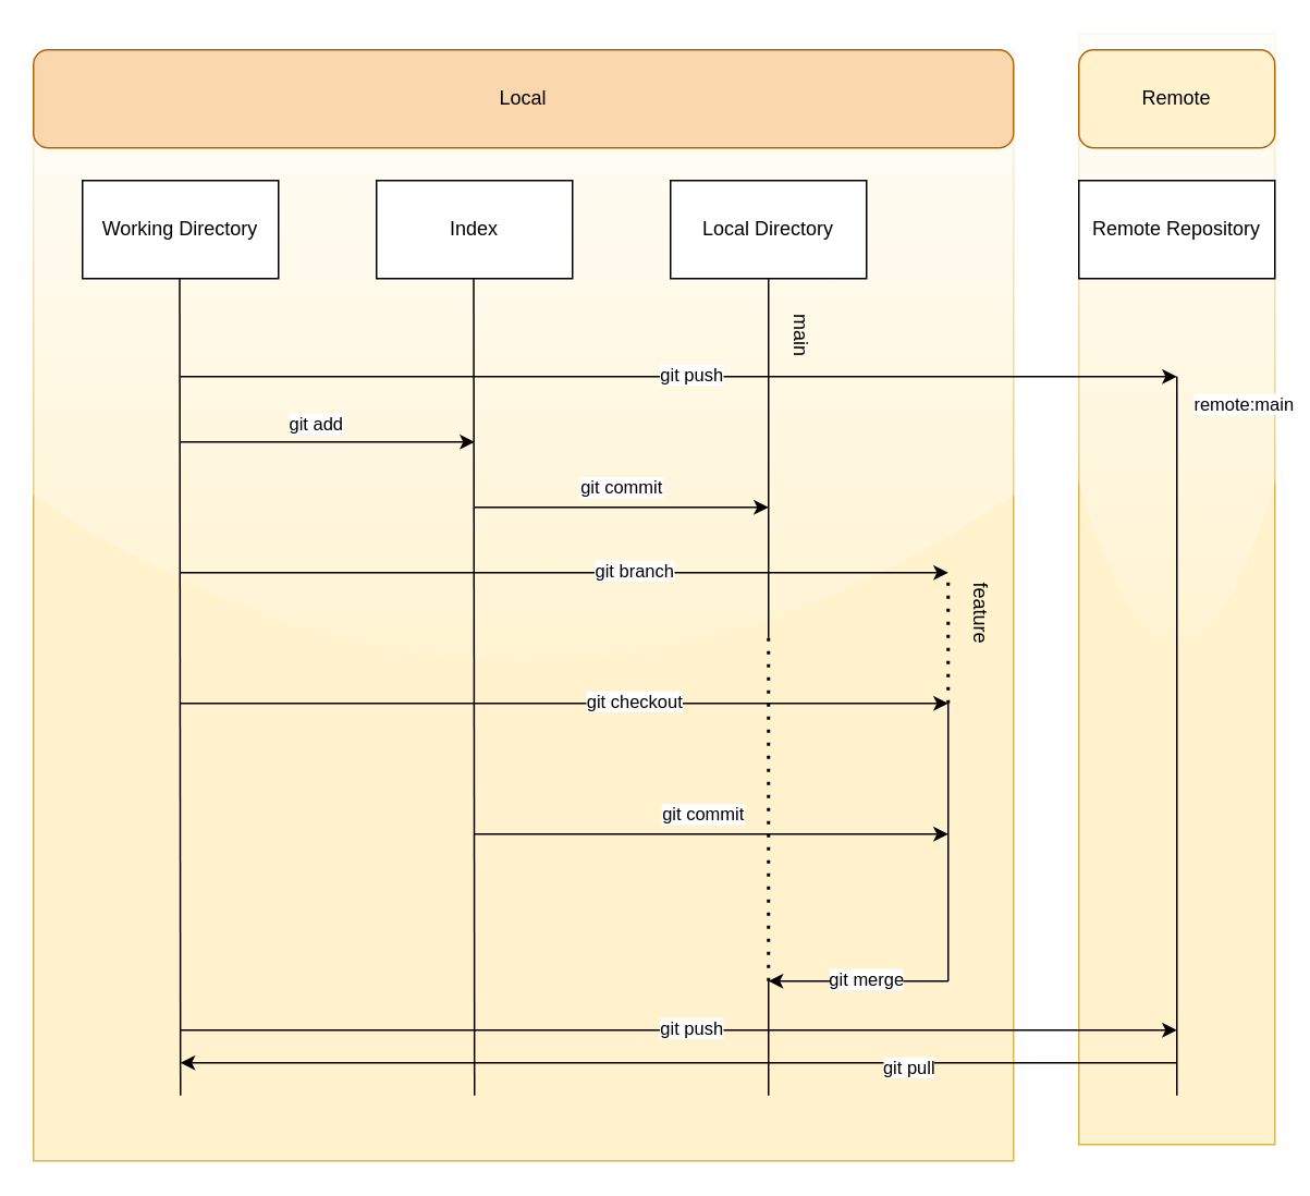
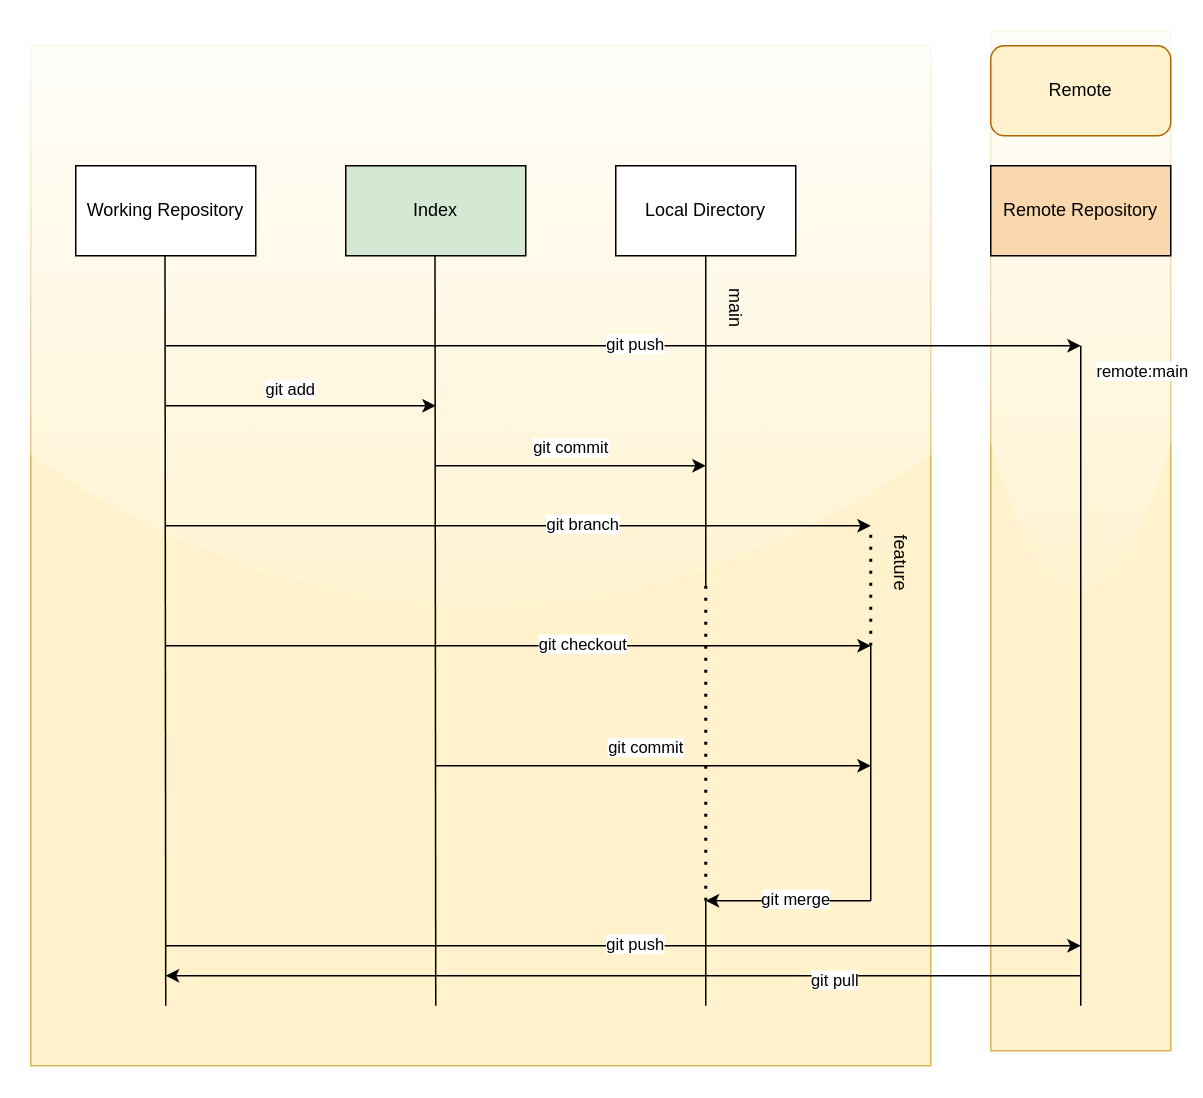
- <mxCell id="4" value="Local" style="rounded=1;whiteSpace=wrap;html=1;fillColor=#fad7ac;strokeColor=#b46504;" parent="1" vertex="1"><mxGeometry x="20" y="30" width="600" height="60" as="geometry" /></mxCell>
- <mxCell id="5" value="Working Directory" style="rounded=0;whiteSpace=wrap;html=1;" parent="1" vertex="1"><mxGeometry x="50" y="110" width="120" height="60" as="geometry" /></mxCell>
+ <mxCell id="5" value="Working Repository" style="rounded=0;whiteSpace=wrap;html=1;" parent="1" vertex="1"><mxGeometry x="50" y="110" width="120" height="60" as="geometry" /></mxCell>
- <mxCell id="6" value="Index" style="rounded=0;whiteSpace=wrap;html=1;" parent="1" vertex="1"><mxGeometry x="230" y="110" width="120" height="60" as="geometry" /></mxCell>
+ <mxCell id="6" value="Index" style="rounded=0;whiteSpace=wrap;html=1;fillColor=#d5e8d4;" parent="1" vertex="1"><mxGeometry x="230" y="110" width="120" height="60" as="geometry" /></mxCell>
- <mxCell id="29" value="Remote Repository" style="rounded=0;whiteSpace=wrap;html=1;" parent="1" vertex="1"><mxGeometry x="660" y="110" width="120" height="60" as="geometry" /></mxCell>
+ <mxCell id="29" value="Remote Repository" style="rounded=0;whiteSpace=wrap;html=1;fillColor=#fad7ac;" parent="1" vertex="1"><mxGeometry x="660" y="110" width="120" height="60" as="geometry" /></mxCell>
